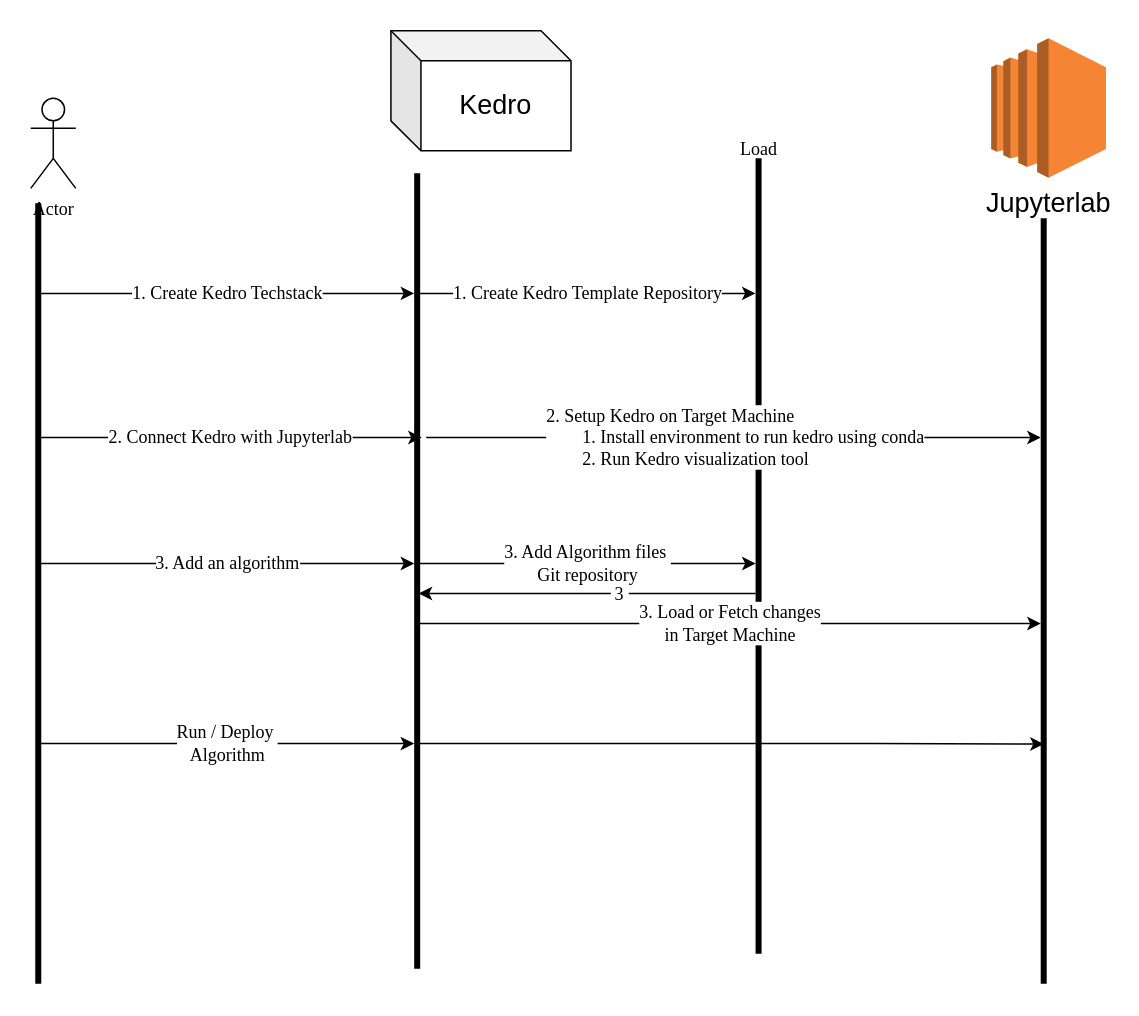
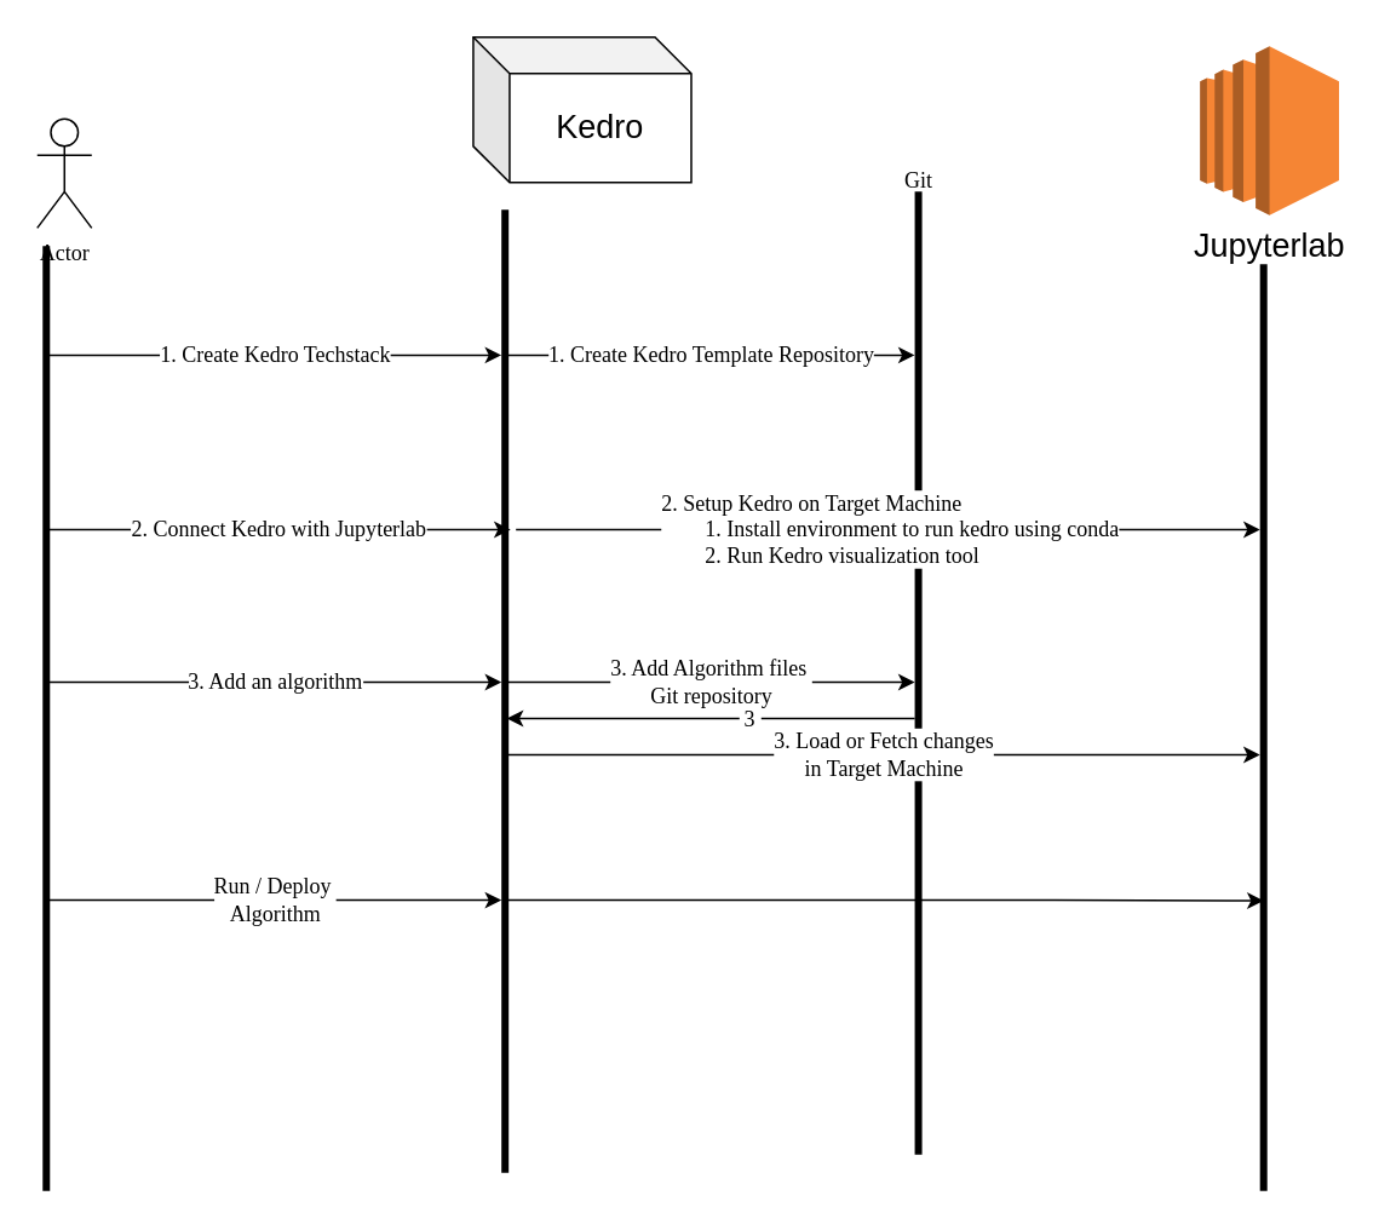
- <mxCell id="15" value="Load" style="shape=image;html=1;verticalAlign=top;verticalLabelPosition=bottom;labelBackgroundColor=#ffffff;imageAspect=0;aspect=fixed;image=https://cdn0.iconfinder.com/data/icons/phosphor-thin-vol-3/256/git-branch-thin-128.png;fontFamily=Times New Roman;fontSize=12;" vertex="1" parent="1"><mxGeometry x="480" y="35" width="50" height="50" as="geometry" /></mxCell>
+ <mxCell id="15" value="Git" style="shape=image;html=1;verticalAlign=top;verticalLabelPosition=bottom;labelBackgroundColor=#ffffff;imageAspect=0;aspect=fixed;image=https://cdn0.iconfinder.com/data/icons/phosphor-thin-vol-3/256/git-branch-thin-128.png;fontFamily=Times New Roman;fontSize=12;" vertex="1" parent="1"><mxGeometry x="480" y="35" width="50" height="50" as="geometry" /></mxCell>
